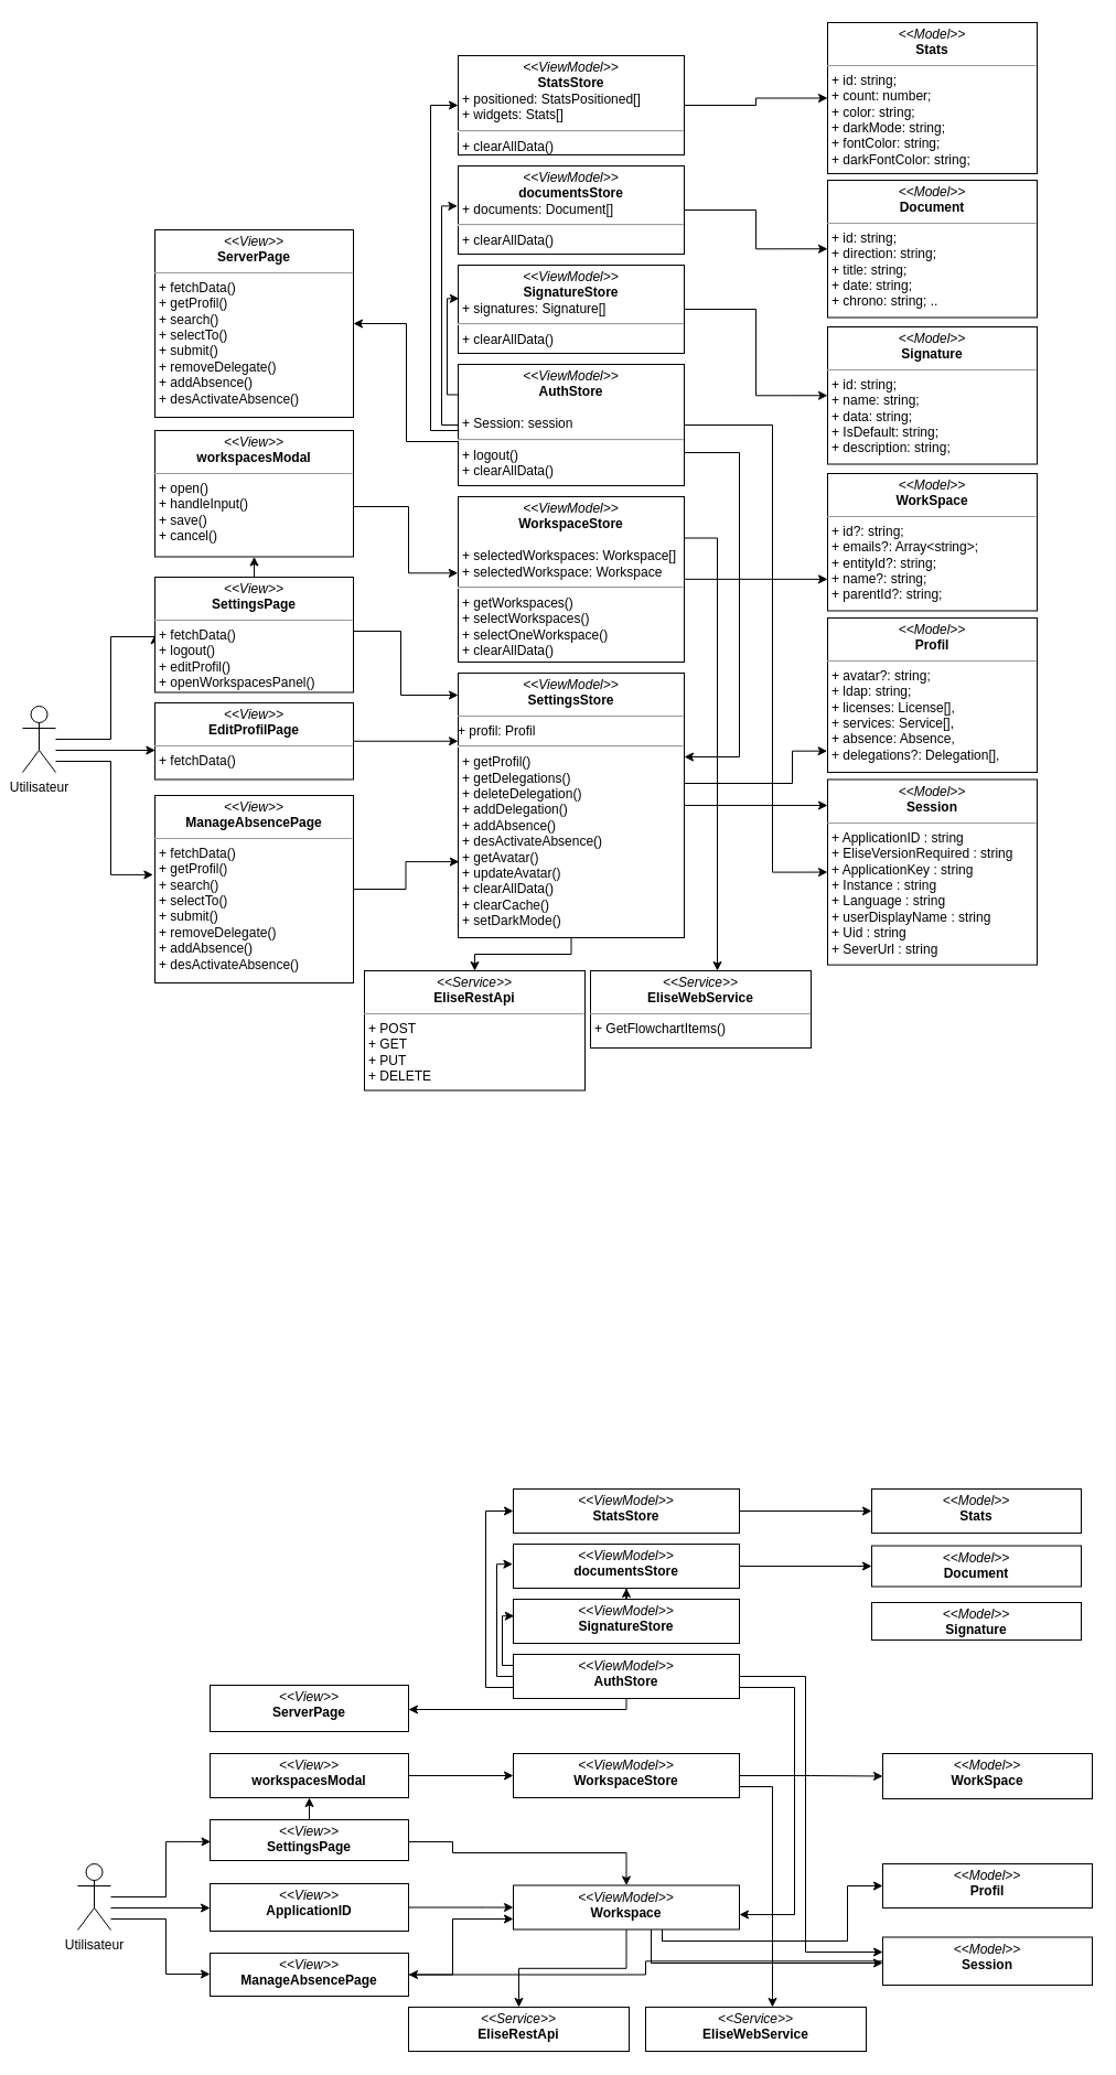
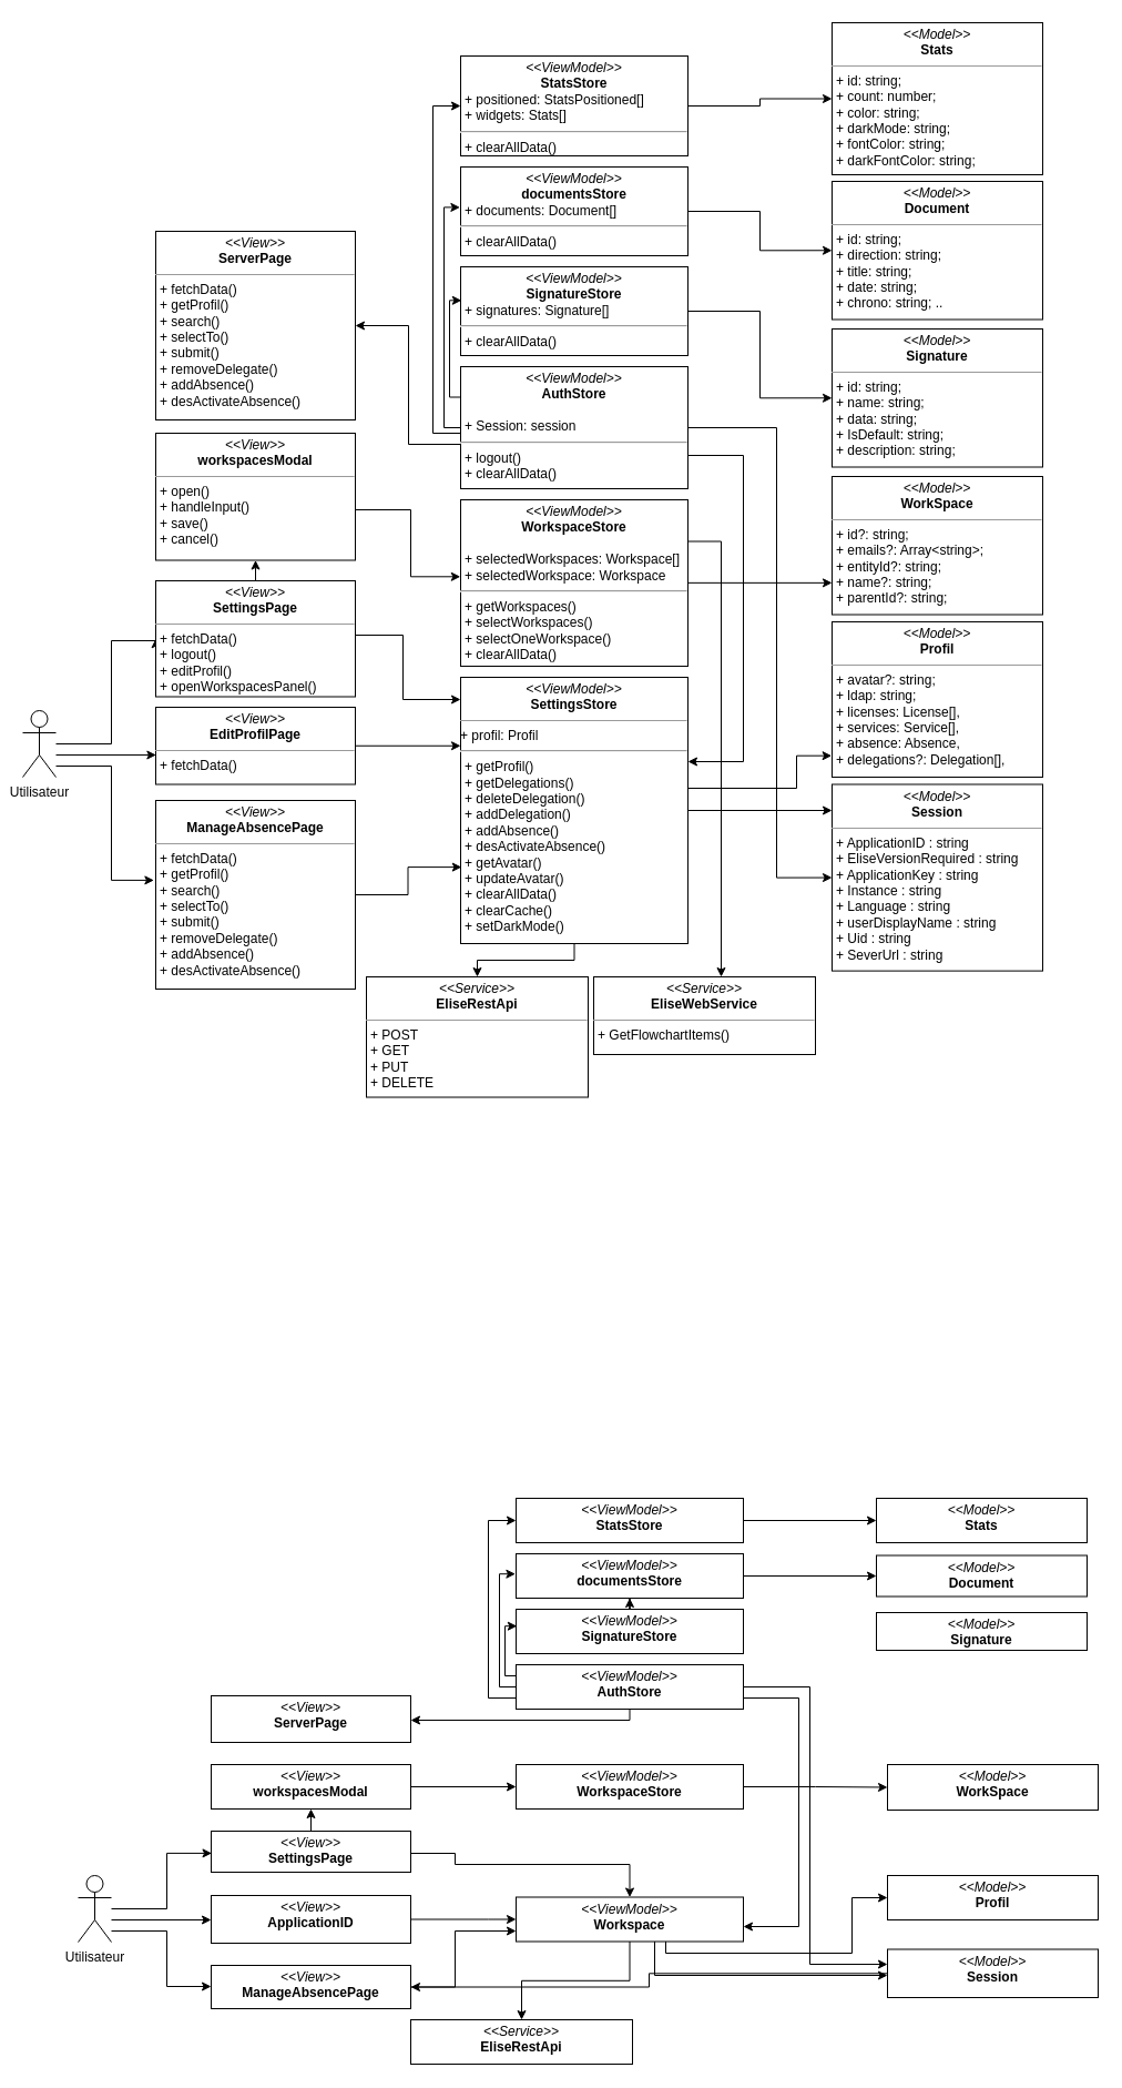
- <mxCell id="66" style="edgeStyle=orthogonalEdgeStyle;rounded=0;html=1;exitX=1;exitY=0.25;exitDx=0;exitDy=0;" edge="1" source="67" target="69" parent="1"><mxGeometry relative="1" as="geometry"><Array as="points"><mxPoint x="670" y="1620" /><mxPoint x="700" y="1620" /></Array></mxGeometry></mxCell>
- <mxCell id="69" value="&lt;p style=&quot;margin:0px;margin-top:4px;text-align:center;&quot;&gt;&lt;i&gt;&amp;lt;&amp;lt;Service&amp;gt;&amp;gt;&lt;/i&gt;&lt;br&gt;&lt;b&gt;EliseWebService&lt;/b&gt;&lt;/p&gt;&lt;p style=&quot;margin:0px;margin-left:4px;&quot;&gt;&lt;br&gt;&lt;/p&gt;" style="verticalAlign=top;align=left;overflow=fill;fontSize=12;fontFamily=Helvetica;html=1;whiteSpace=wrap;" vertex="1" parent="1"><mxGeometry x="585" y="1820" width="200" height="40" as="geometry" /></mxCell>
